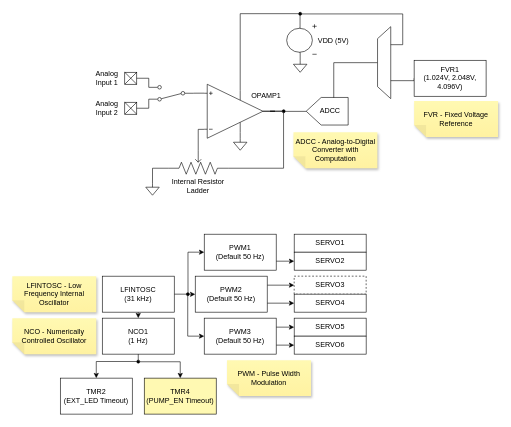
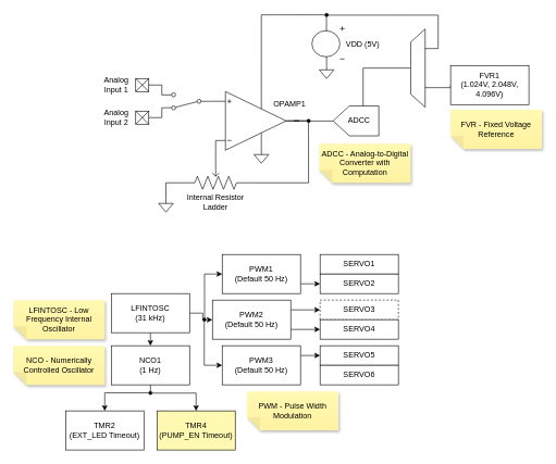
- <mxCell id="12" value="LFINTOSC&lt;br&gt;(31 kHz)" style="rounded=0;whiteSpace=wrap;html=1;labelBackgroundColor=none;" parent="1" vertex="1"><mxGeometry x="170" y="460" width="120" height="60" as="geometry" /></mxCell>
+ <mxCell id="12" value="LFINTOSC&lt;br&gt;(31 kHz)" style="rounded=0;whiteSpace=wrap;html=1;labelBackgroundColor=none;" parent="1" vertex="1"><mxGeometry x="170" y="450" width="120" height="60" as="geometry" /></mxCell>
- <mxCell id="8" style="edgeStyle=orthogonalEdgeStyle;rounded=0;orthogonalLoop=1;jettySize=auto;html=1;exitX=1;exitY=0.75;exitDx=0;exitDy=0;entryX=0;entryY=0.5;entryDx=0;entryDy=0;labelBackgroundColor=none;fontColor=default;" parent="1" source="9" target="21" edge="1"><mxGeometry relative="1" as="geometry" /></mxCell>
